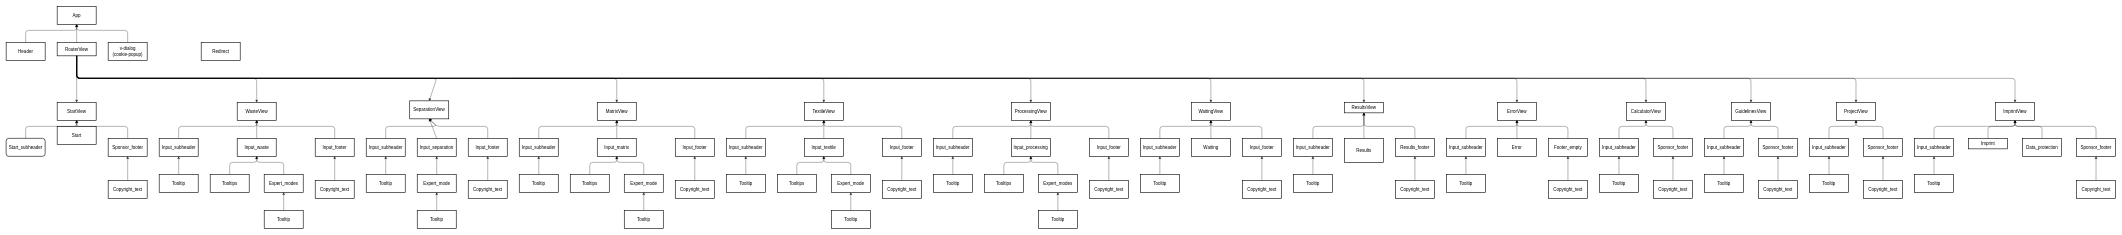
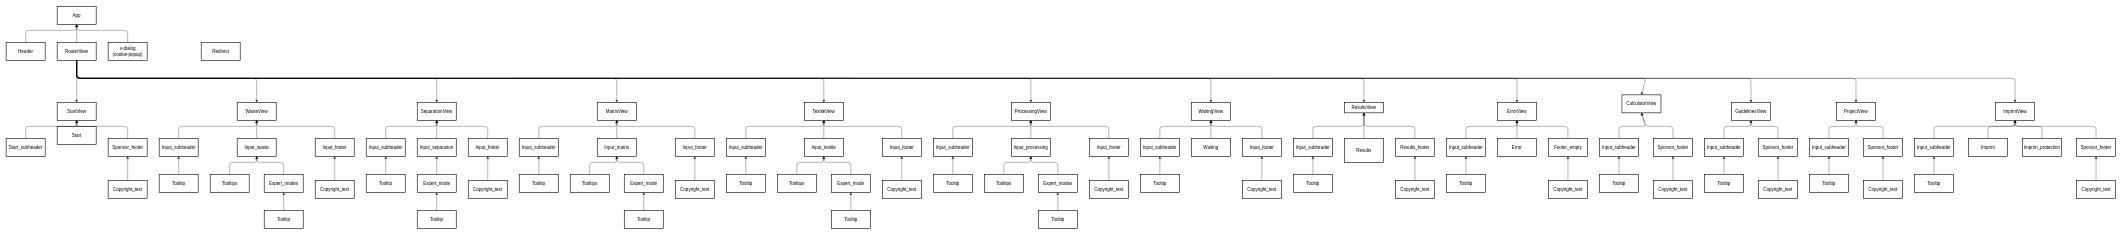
- <mxCell id="3" value="&lt;font style=&quot;font-size: 15px&quot;&gt;RouterView&lt;/font&gt;" style="rounded=0;whiteSpace=wrap;html=1;strokeWidth=2;" parent="1" vertex="1"><mxGeometry x="190" y="140" width="130" height="45" as="geometry" /></mxCell>
+ <mxCell id="3" value="&lt;font style=&quot;font-size: 15px&quot;&gt;RouterView&lt;/font&gt;" style="rounded=0;whiteSpace=wrap;html=1;strokeWidth=2;" parent="1" vertex="1"><mxGeometry x="190" y="140" width="130" height="60" as="geometry" /></mxCell>
- <mxCell id="6" value="&lt;font style=&quot;font-size: 15px&quot;&gt;SeparationView&lt;/font&gt;" style="rounded=0;whiteSpace=wrap;html=1;strokeWidth=2;" parent="1" vertex="1"><mxGeometry x="1365" y="335" width="130" height="60" as="geometry" /></mxCell>
+ <mxCell id="6" value="&lt;font style=&quot;font-size: 15px&quot;&gt;SeparationView&lt;/font&gt;" style="rounded=0;whiteSpace=wrap;html=1;strokeWidth=2;" parent="1" vertex="1"><mxGeometry x="1390" y="340" width="130" height="60" as="geometry" /></mxCell>
- <mxCell id="123" value="&lt;span style=&quot;font-size: 15px&quot;&gt;CalculatorView&lt;/span&gt;" style="rounded=0;whiteSpace=wrap;html=1;strokeWidth=2;" parent="1" vertex="1"><mxGeometry x="5420" y="340" width="130" height="60" as="geometry" /></mxCell>
+ <mxCell id="123" value="&lt;span style=&quot;font-size: 15px&quot;&gt;CalculatorView&lt;/span&gt;" style="rounded=0;whiteSpace=wrap;html=1;strokeWidth=2;" parent="1" vertex="1"><mxGeometry x="5405" y="315" width="130" height="60" as="geometry" /></mxCell>
- <mxCell id="117" value="&lt;span style=&quot;font-size: 15px&quot;&gt;Imprint&lt;/span&gt;" style="rounded=0;whiteSpace=wrap;html=1;strokeWidth=2;" parent="1" vertex="1"><mxGeometry x="6560" y="460" width="130" height="35" as="geometry" /></mxCell>
+ <mxCell id="117" value="&lt;span style=&quot;font-size: 15px&quot;&gt;Imprint&lt;/span&gt;" style="rounded=0;whiteSpace=wrap;html=1;strokeWidth=2;" parent="1" vertex="1"><mxGeometry x="6560" y="460" width="130" height="60" as="geometry" /></mxCell>
- <mxCell id="9" value="&lt;font style=&quot;font-size: 15px&quot;&gt;Start_subheader&lt;/font&gt;" style="whiteSpace=wrap;html=1;strokeWidth=2;rounded=1;" parent="1" vertex="1"><mxGeometry x="20" y="460" width="130" height="60" as="geometry" /></mxCell>
+ <mxCell id="9" value="&lt;font style=&quot;font-size: 15px&quot;&gt;Start_subheader&lt;/font&gt;" style="rounded=0;whiteSpace=wrap;html=1;strokeWidth=2;" parent="1" vertex="1"><mxGeometry x="20" y="460" width="130" height="60" as="geometry" /></mxCell>
- <mxCell id="120" value="&lt;span style=&quot;font-size: 15px&quot;&gt;Data_protection&lt;/span&gt;" style="rounded=0;whiteSpace=wrap;html=1;strokeWidth=2;" parent="1" vertex="1"><mxGeometry x="6740" y="460" width="130" height="60" as="geometry" /></mxCell>
+ <mxCell id="120" value="&lt;span style=&quot;font-size: 15px&quot;&gt;Imprint_protection&lt;/span&gt;" style="rounded=0;whiteSpace=wrap;html=1;strokeWidth=2;" parent="1" vertex="1"><mxGeometry x="6740" y="460" width="130" height="60" as="geometry" /></mxCell>
